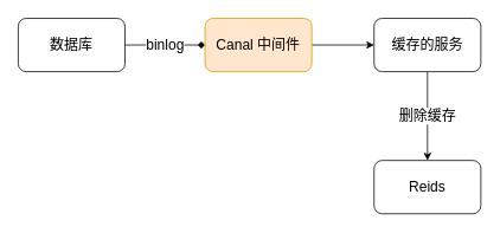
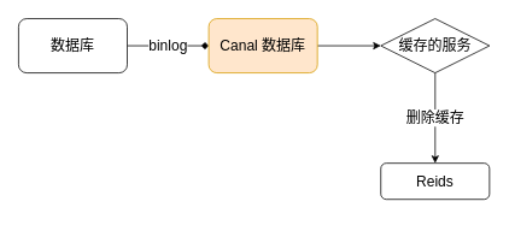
- <mxCell id="5" value="Canal 中间件" style="rounded=1;whiteSpace=wrap;html=1;fontSize=16;fillColor=#ffe6cc;strokeColor=#d79b00;" vertex="1" parent="1"><mxGeometry x="230" y="20" width="120" height="60" as="geometry" /></mxCell>
+ <mxCell id="5" value="Canal 数据库" style="rounded=1;whiteSpace=wrap;html=1;fontSize=16;fillColor=#ffe6cc;strokeColor=#d79b00;" vertex="1" parent="1"><mxGeometry x="230" y="20" width="120" height="60" as="geometry" /></mxCell>
- <mxCell id="7" value="缓存的服务" style="rounded=1;whiteSpace=wrap;html=1;fontSize=16;" vertex="1" parent="1"><mxGeometry x="420" y="20" width="120" height="60" as="geometry" /></mxCell>
+ <mxCell id="7" value="缓存的服务" style="rhombus;whiteSpace=wrap;html=1;fontSize=16;" vertex="1" parent="1"><mxGeometry x="420" y="20" width="120" height="60" as="geometry" /></mxCell>
- <mxCell id="8" value="Reids" style="rounded=1;whiteSpace=wrap;html=1;fontSize=16;" vertex="1" parent="1"><mxGeometry x="420" y="180" width="120" height="60" as="geometry" /></mxCell>
+ <mxCell id="8" value="Reids" style="rounded=1;whiteSpace=wrap;html=1;fontSize=16;" vertex="1" parent="1"><mxGeometry x="420" y="180" width="120" height="40" as="geometry" /></mxCell>
